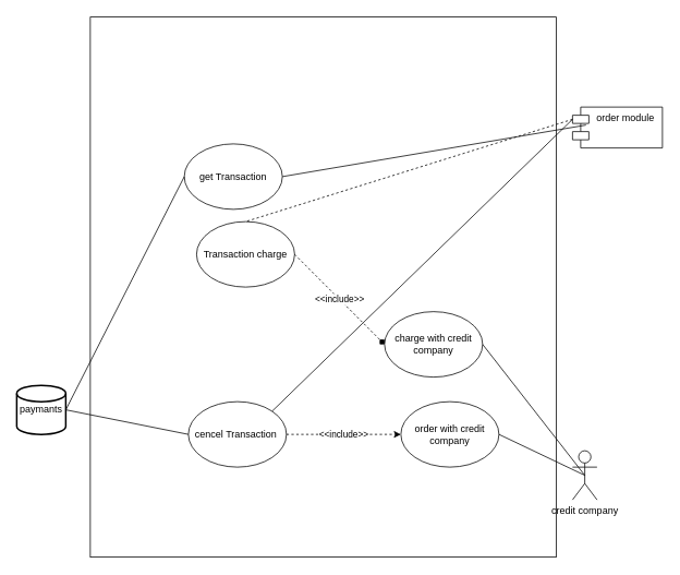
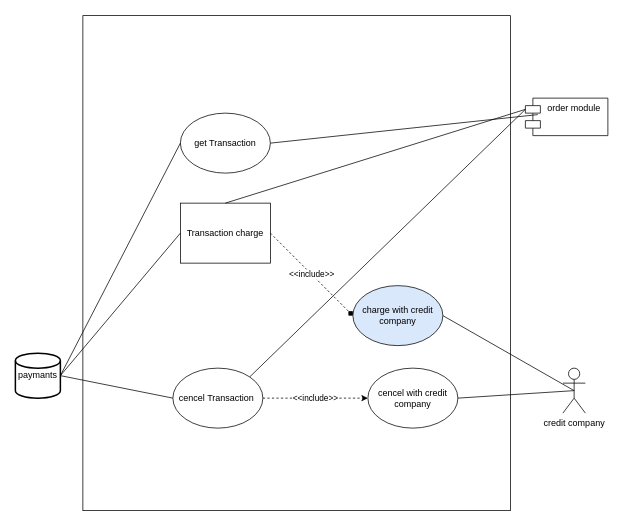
- <mxCell id="6" value="&amp;nbsp;get Transaction&amp;nbsp;" style="ellipse;whiteSpace=wrap;html=1;" vertex="1" parent="1"><mxGeometry x="225" y="175" width="120" height="80" as="geometry" /></mxCell>
+ <mxCell id="6" value="&amp;nbsp;get Transaction&amp;nbsp;" style="ellipse;whiteSpace=wrap;html=1;" vertex="1" parent="1"><mxGeometry x="240" y="150" width="120" height="80" as="geometry" /></mxCell>
- <mxCell id="18" value="" style="endArrow=none;html=1;exitX=0;exitY=0;exitDx=0;exitDy=15;entryX=0.5;entryY=0;entryDx=0;entryDy=0;exitPerimeter=0;dashed=1;" edge="1" parent="1" source="17" target="5"><mxGeometry width="50" height="50" relative="1" as="geometry"><mxPoint x="560" y="180" as="sourcePoint" /><mxPoint x="400" y="490" as="targetPoint" /></mxGeometry></mxCell>
+ <mxCell id="18" value="" style="endArrow=none;html=1;exitX=0;exitY=0;exitDx=0;exitDy=15;entryX=0.5;entryY=0;entryDx=0;entryDy=0;exitPerimeter=0;" edge="1" parent="1" source="17" target="5"><mxGeometry width="50" height="50" relative="1" as="geometry"><mxPoint x="560" y="180" as="sourcePoint" /><mxPoint x="400" y="490" as="targetPoint" /></mxGeometry></mxCell>
- <mxCell id="5" value="Transaction charge" style="ellipse;whiteSpace=wrap;html=1;" vertex="1" parent="1"><mxGeometry x="240" y="270" width="120" height="80" as="geometry" /></mxCell>
+ <mxCell id="5" value="Transaction charge" style="whiteSpace=wrap;html=1;rounded=0;" vertex="1" parent="1"><mxGeometry x="240" y="270" width="120" height="80" as="geometry" /></mxCell>
+ <mxCell id="10" value="" style="endArrow=none;html=1;exitX=0;exitY=0.5;exitDx=0;exitDy=0;entryX=1;entryY=0.5;entryDx=0;entryDy=0;entryPerimeter=0;" edge="1" parent="1" source="5" target="3"><mxGeometry width="50" height="50" relative="1" as="geometry"><mxPoint x="575" y="320" as="sourcePoint" /><mxPoint x="750" y="310" as="targetPoint" /></mxGeometry></mxCell>
- <mxCell id="7" value="charge with credit company" style="ellipse;whiteSpace=wrap;html=1;" vertex="1" parent="1"><mxGeometry x="470" y="380" width="120" height="80" as="geometry" /></mxCell>
+ <mxCell id="7" value="charge with credit company" style="ellipse;whiteSpace=wrap;html=1;fillColor=#dae8fc;" vertex="1" parent="1"><mxGeometry x="470" y="380" width="120" height="80" as="geometry" /></mxCell>
- <mxCell id="13" value="&lt;span&gt;order with credit company&lt;/span&gt;" style="ellipse;whiteSpace=wrap;html=1;" vertex="1" parent="1"><mxGeometry x="490" y="490" width="120" height="80" as="geometry" /></mxCell>
+ <mxCell id="13" value="&lt;span&gt;cencel with credit company&lt;/span&gt;" style="ellipse;whiteSpace=wrap;html=1;" vertex="1" parent="1"><mxGeometry x="490" y="490" width="120" height="80" as="geometry" /></mxCell>
- <mxCell id="4" value="credit company" style="shape=umlActor;verticalLabelPosition=bottom;verticalAlign=top;html=1;outlineConnect=0;" vertex="1" parent="1"><mxGeometry x="700" y="550" width="30" height="60" as="geometry" /></mxCell>
+ <mxCell id="4" value="credit company" style="shape=umlActor;verticalLabelPosition=bottom;verticalAlign=top;html=1;outlineConnect=0;" vertex="1" parent="1"><mxGeometry x="750" y="490" width="30" height="60" as="geometry" /></mxCell>
